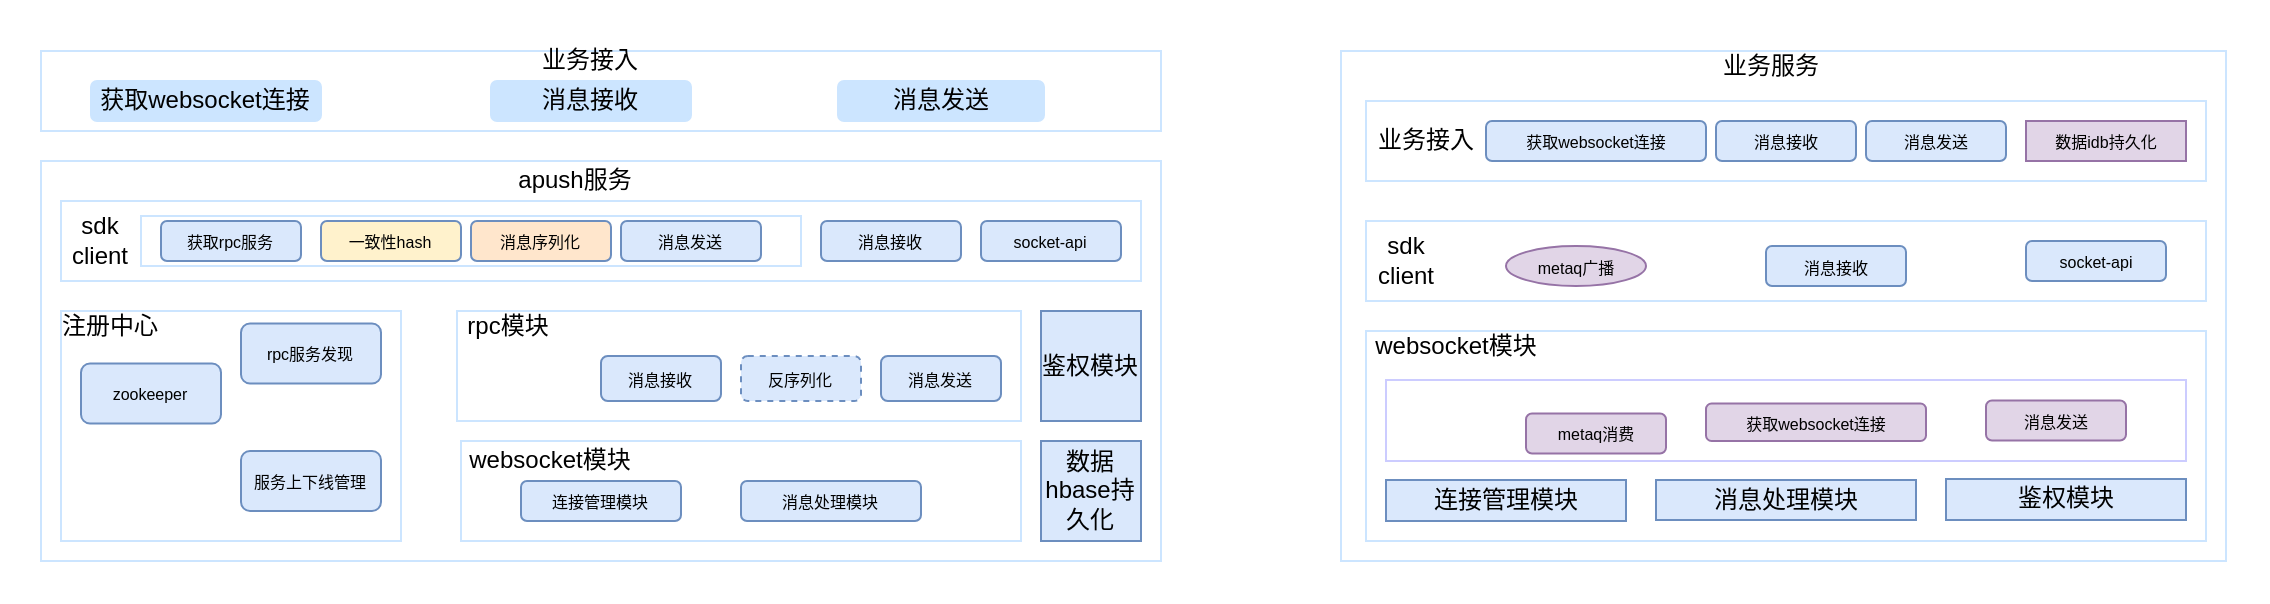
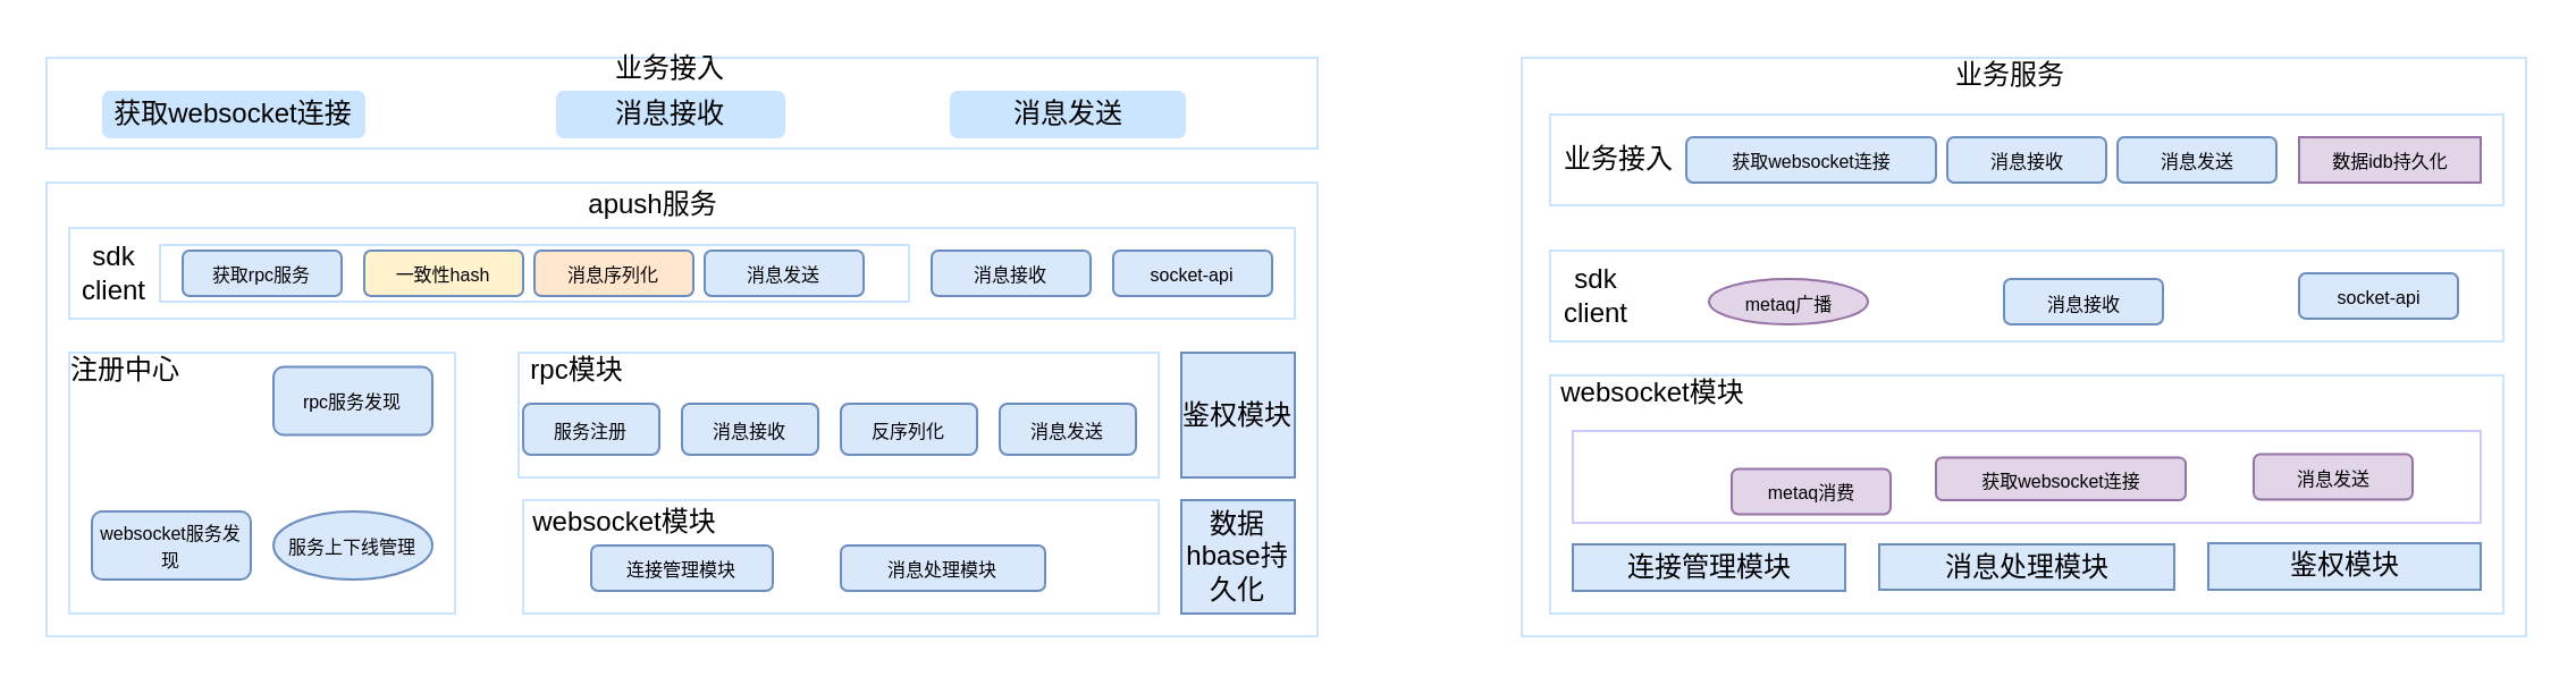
+ <mxCell id="51" value="&lt;font style=&quot;font-size: 8px&quot;&gt;服务注册&lt;/font&gt;" style="rounded=1;whiteSpace=wrap;html=1;fontSize=10;fillColor=#dae8fc;strokeColor=#6c8ebf;" vertex="1" parent="31"><mxGeometry x="210" y="97.5" width="60" height="22.5" as="geometry" /></mxCell>
- <mxCell id="53" value="&lt;font style=&quot;font-size: 8px&quot;&gt;反序列化&lt;/font&gt;" style="rounded=1;whiteSpace=wrap;html=1;fontSize=10;fillColor=#dae8fc;strokeColor=#6c8ebf;dashed=1;" vertex="1" parent="31"><mxGeometry x="350" y="97.5" width="60" height="22.5" as="geometry" /></mxCell>
+ <mxCell id="53" value="&lt;font style=&quot;font-size: 8px&quot;&gt;反序列化&lt;/font&gt;" style="rounded=1;whiteSpace=wrap;html=1;fontSize=10;fillColor=#dae8fc;strokeColor=#6c8ebf;" vertex="1" parent="31"><mxGeometry x="350" y="97.5" width="60" height="22.5" as="geometry" /></mxCell>
- <mxCell id="47" value="&lt;font style=&quot;font-size: 8px&quot;&gt;zookeeper&lt;/font&gt;" style="rounded=1;whiteSpace=wrap;html=1;fontSize=10;fillColor=#dae8fc;strokeColor=#6c8ebf;" vertex="1" parent="31"><mxGeometry x="20" y="101.25" width="70" height="30" as="geometry" /></mxCell>
+ <mxCell id="45" value="&lt;font style=&quot;font-size: 8px&quot;&gt;websocket服务发现&lt;/font&gt;" style="rounded=1;whiteSpace=wrap;html=1;fontSize=10;fillColor=#dae8fc;strokeColor=#6c8ebf;" vertex="1" parent="31"><mxGeometry x="20" y="145" width="70" height="30" as="geometry" /></mxCell>
- <mxCell id="46" value="&lt;font style=&quot;font-size: 8px&quot;&gt;服务上下线管理&lt;/font&gt;" style="rounded=1;whiteSpace=wrap;html=1;fontSize=10;fillColor=#dae8fc;strokeColor=#6c8ebf;" vertex="1" parent="31"><mxGeometry x="100" y="145" width="70" height="30" as="geometry" /></mxCell>
+ <mxCell id="46" value="&lt;font style=&quot;font-size: 8px&quot;&gt;服务上下线管理&lt;/font&gt;" style="ellipse;whiteSpace=wrap;html=1;fontSize=10;fillColor=#dae8fc;strokeColor=#6c8ebf;" vertex="1" parent="31"><mxGeometry x="100" y="145" width="70" height="30" as="geometry" /></mxCell>
